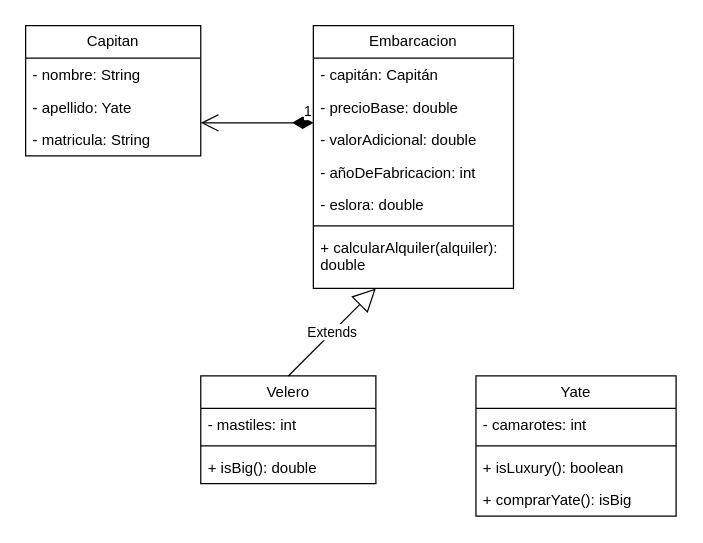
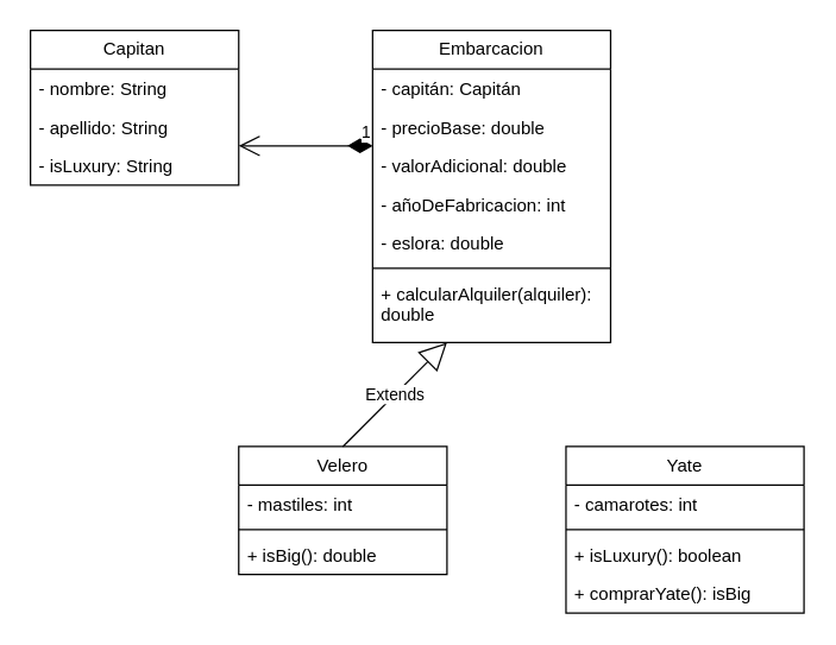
- <mxCell id="12" value="&lt;font style=&quot;vertical-align: inherit;&quot;&gt;&lt;font style=&quot;vertical-align: inherit;&quot;&gt;- apellido: Yate&lt;/font&gt;&lt;/font&gt;" style="text;strokeColor=none;fillColor=none;align=left;verticalAlign=top;spacingLeft=4;spacingRight=4;overflow=hidden;rotatable=0;points=[[0,0.5],[1,0.5]];portConstraint=eastwest;whiteSpace=wrap;html=1;" vertex="1" parent="10"><mxGeometry y="52" width="140" height="26" as="geometry" /></mxCell>
+ <mxCell id="12" value="&lt;font style=&quot;vertical-align: inherit;&quot;&gt;&lt;font style=&quot;vertical-align: inherit;&quot;&gt;- apellido: String&lt;/font&gt;&lt;/font&gt;" style="text;strokeColor=none;fillColor=none;align=left;verticalAlign=top;spacingLeft=4;spacingRight=4;overflow=hidden;rotatable=0;points=[[0,0.5],[1,0.5]];portConstraint=eastwest;whiteSpace=wrap;html=1;" vertex="1" parent="10"><mxGeometry y="52" width="140" height="26" as="geometry" /></mxCell>
- <mxCell id="13" value="&lt;font style=&quot;vertical-align: inherit;&quot;&gt;&lt;font style=&quot;vertical-align: inherit;&quot;&gt;- matricula: String&lt;/font&gt;&lt;/font&gt;" style="text;strokeColor=none;fillColor=none;align=left;verticalAlign=top;spacingLeft=4;spacingRight=4;overflow=hidden;rotatable=0;points=[[0,0.5],[1,0.5]];portConstraint=eastwest;whiteSpace=wrap;html=1;" vertex="1" parent="10"><mxGeometry y="78" width="140" height="26" as="geometry" /></mxCell>
+ <mxCell id="13" value="&lt;font style=&quot;vertical-align: inherit;&quot;&gt;&lt;font style=&quot;vertical-align: inherit;&quot;&gt;- isLuxury: String&lt;/font&gt;&lt;/font&gt;" style="text;strokeColor=none;fillColor=none;align=left;verticalAlign=top;spacingLeft=4;spacingRight=4;overflow=hidden;rotatable=0;points=[[0,0.5],[1,0.5]];portConstraint=eastwest;whiteSpace=wrap;html=1;" vertex="1" parent="10"><mxGeometry y="78" width="140" height="26" as="geometry" /></mxCell>
